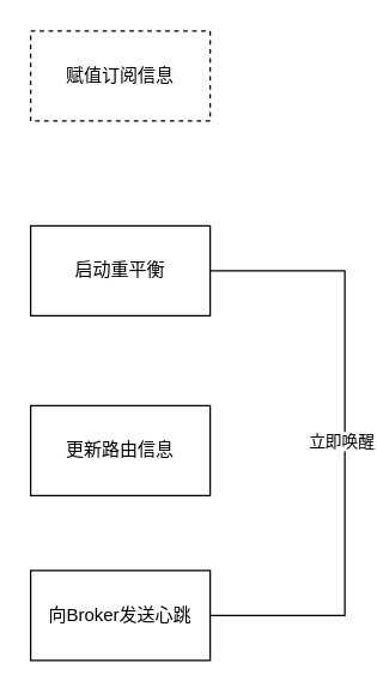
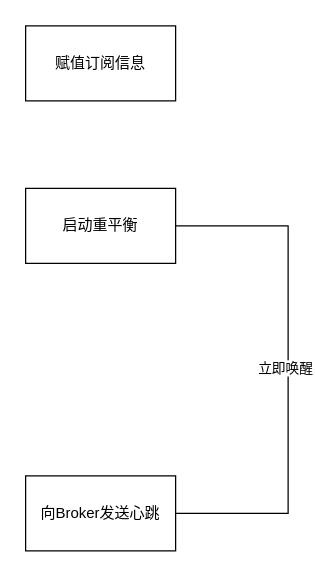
- <mxCell id="2" value="赋值订阅信息" style="rounded=0;whiteSpace=wrap;html=1;dashed=1;" vertex="1" parent="1"><mxGeometry x="20" y="20" width="120" height="60" as="geometry" /></mxCell>
+ <mxCell id="2" value="赋值订阅信息" style="rounded=0;whiteSpace=wrap;html=1;" vertex="1" parent="1"><mxGeometry x="20" y="20" width="120" height="60" as="geometry" /></mxCell>
- <mxCell id="4" value="更新路由信息" style="rounded=0;whiteSpace=wrap;html=1;" vertex="1" parent="1"><mxGeometry x="20" y="270" width="120" height="60" as="geometry" /></mxCell>
